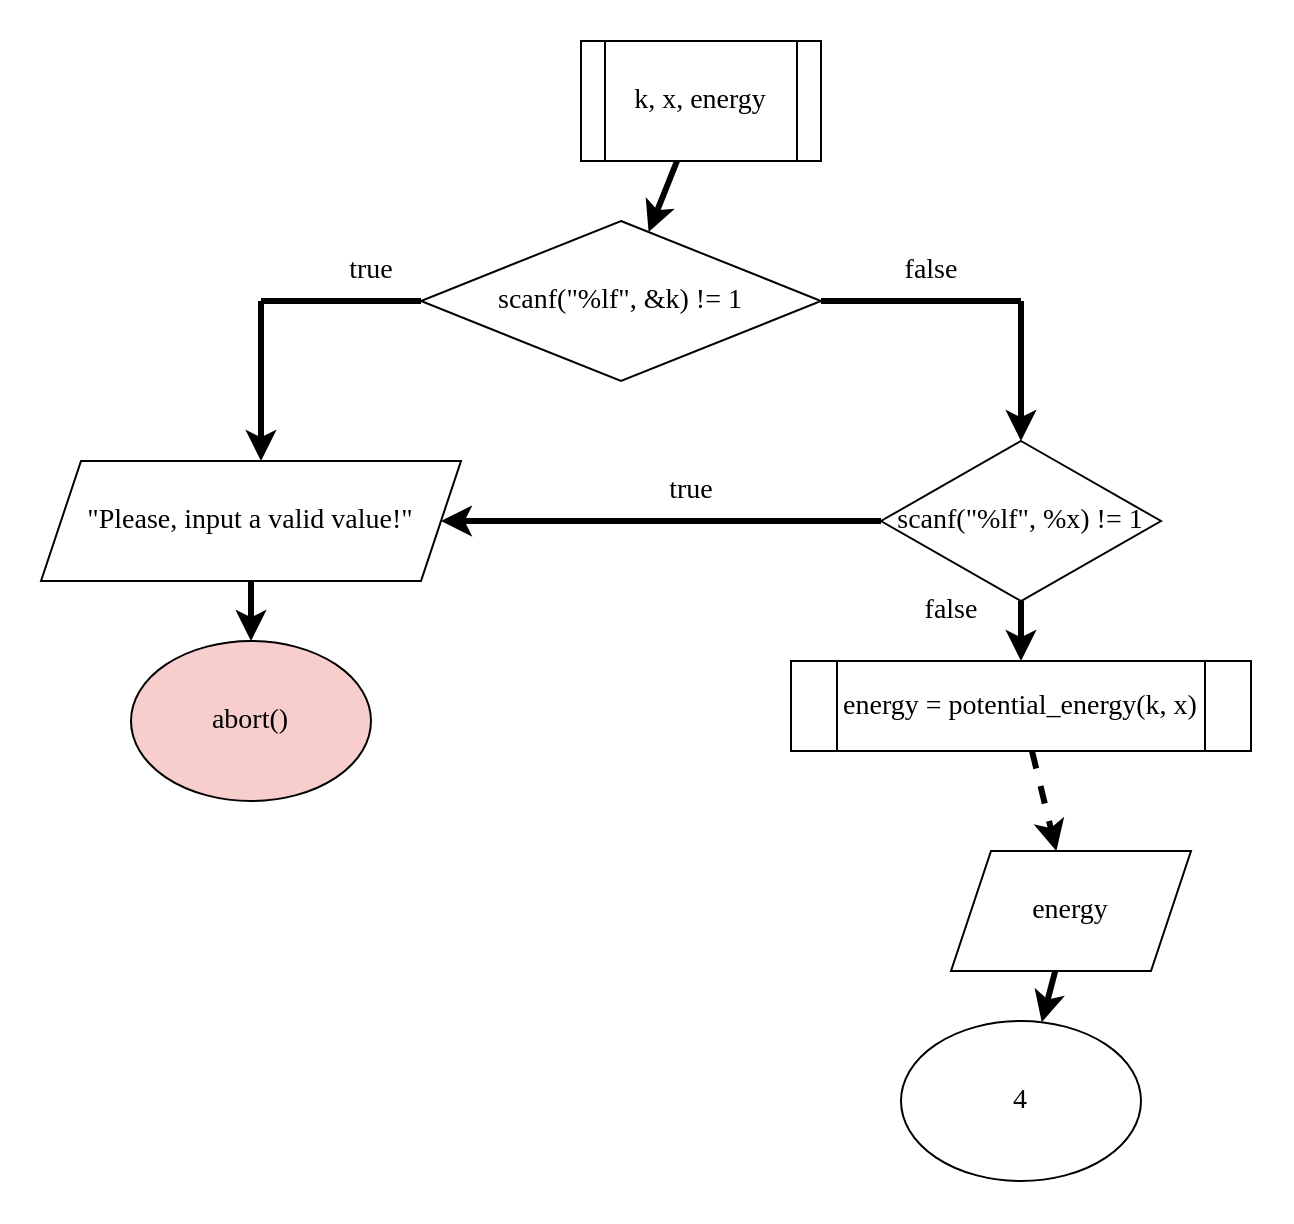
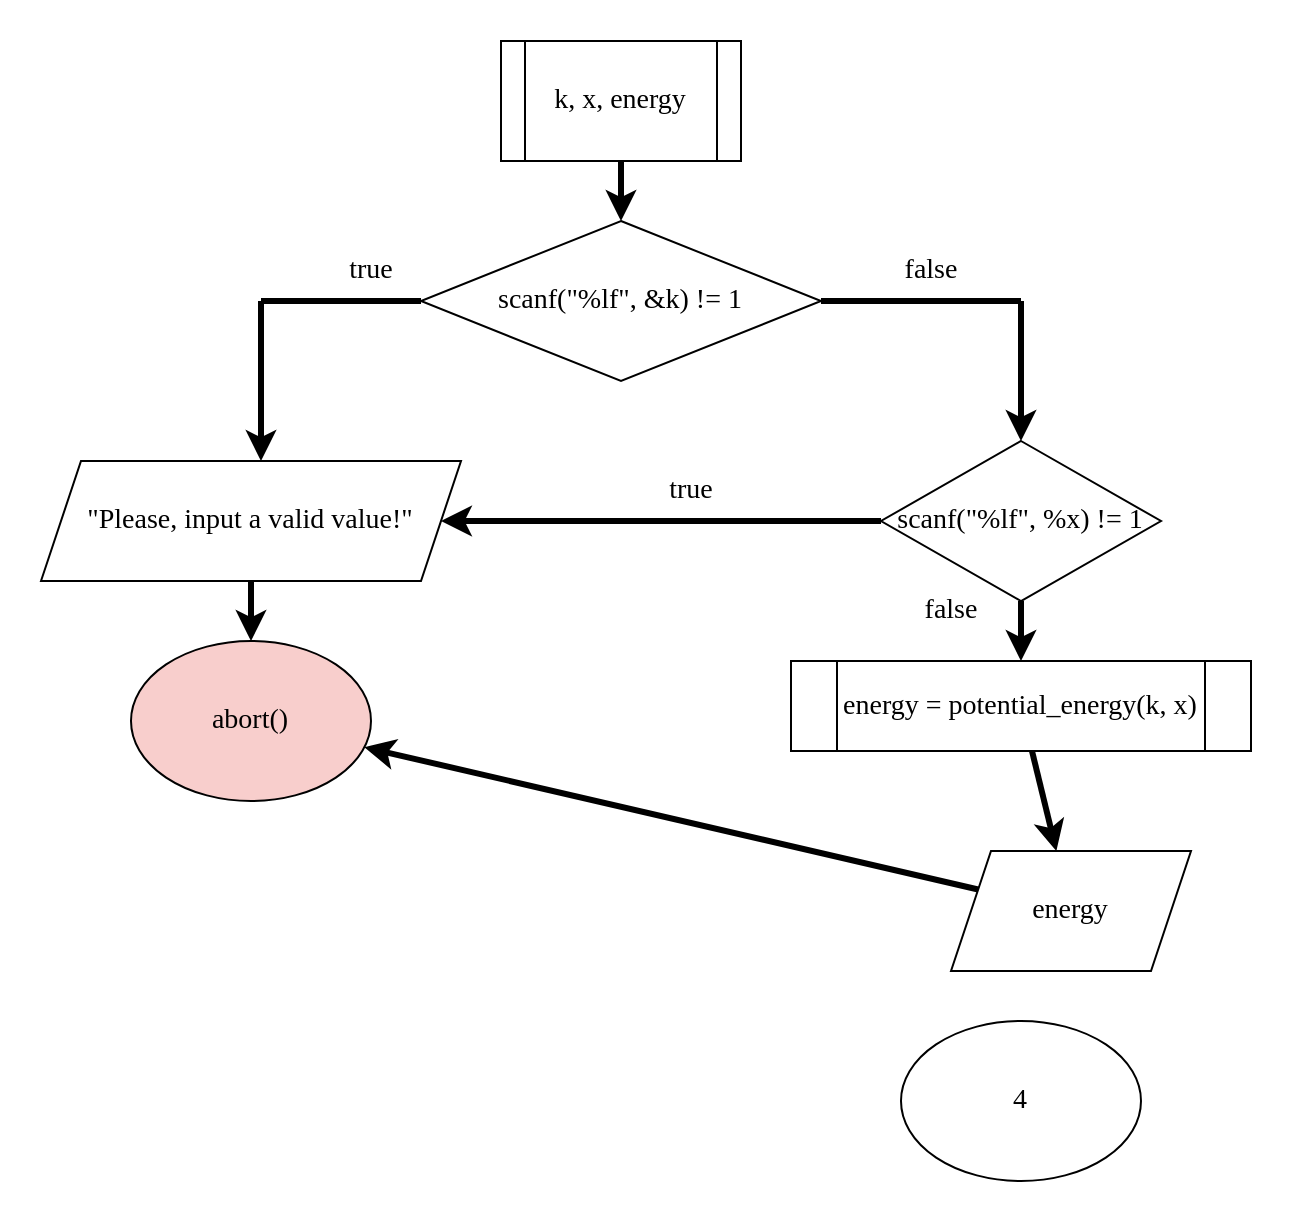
- <mxCell id="3" value="k, x, energy" style="shape=process;whiteSpace=wrap;html=1;backgroundOutline=1;strokeColor=#000000;fontFamily=Times New Roman;fontSize=14;fontColor=#000000;fillColor=#FFFFFF;" vertex="1" parent="1"><mxGeometry x="290" y="20" width="120" height="60" as="geometry" /></mxCell>
+ <mxCell id="3" value="k, x, energy" style="shape=process;whiteSpace=wrap;html=1;backgroundOutline=1;strokeColor=#000000;fontFamily=Times New Roman;fontSize=14;fontColor=#000000;fillColor=#FFFFFF;" vertex="1" parent="1"><mxGeometry x="250" y="20" width="120" height="60" as="geometry" /></mxCell>
- <mxCell id="18" value="" style="edgeStyle=none;html=1;strokeColor=#000000;strokeWidth=3;fontFamily=Times New Roman;fontSize=14;fontColor=#000000;dashed=1;" edge="1" parent="1" source="19" target="21"><mxGeometry relative="1" as="geometry" /></mxCell>
+ <mxCell id="18" value="" style="edgeStyle=none;html=1;strokeColor=#000000;strokeWidth=3;fontFamily=Times New Roman;fontSize=14;fontColor=#000000;" edge="1" parent="1" source="19" target="21"><mxGeometry relative="1" as="geometry" /></mxCell>
- <mxCell id="20" value="" style="edgeStyle=none;html=1;strokeColor=#000000;strokeWidth=3;fontFamily=Times New Roman;fontSize=14;fontColor=#000000;" edge="1" parent="1" source="21" target="22"><mxGeometry relative="1" as="geometry" /></mxCell>
+ <mxCell id="20" value="" style="edgeStyle=none;html=1;strokeColor=#000000;strokeWidth=3;fontFamily=Times New Roman;fontSize=14;fontColor=#000000;" edge="1" parent="1" source="21" target="9"><mxGeometry relative="1" as="geometry" /></mxCell>
